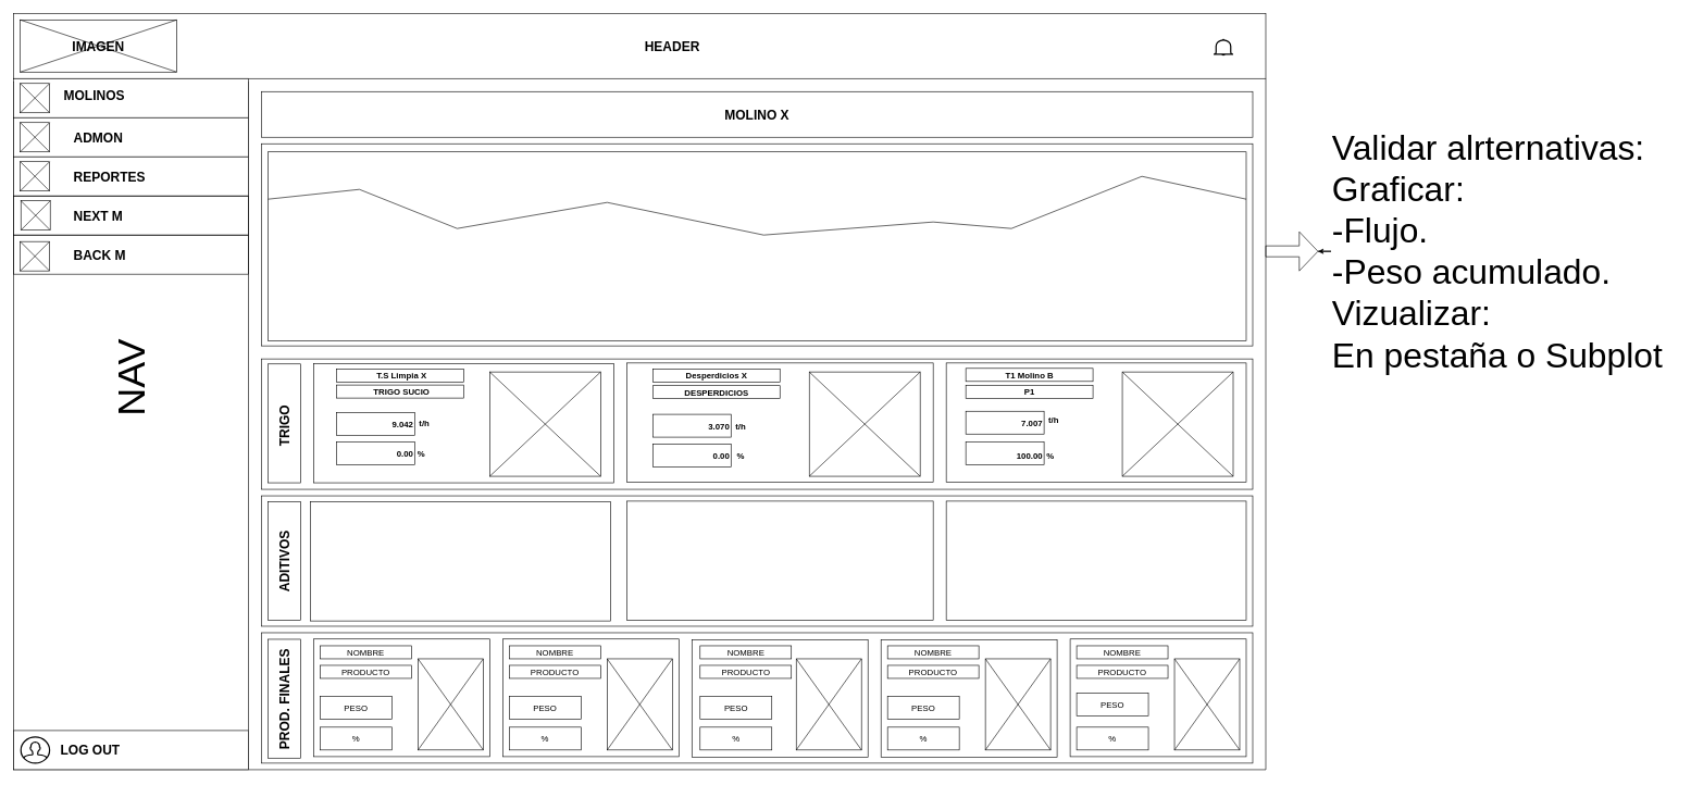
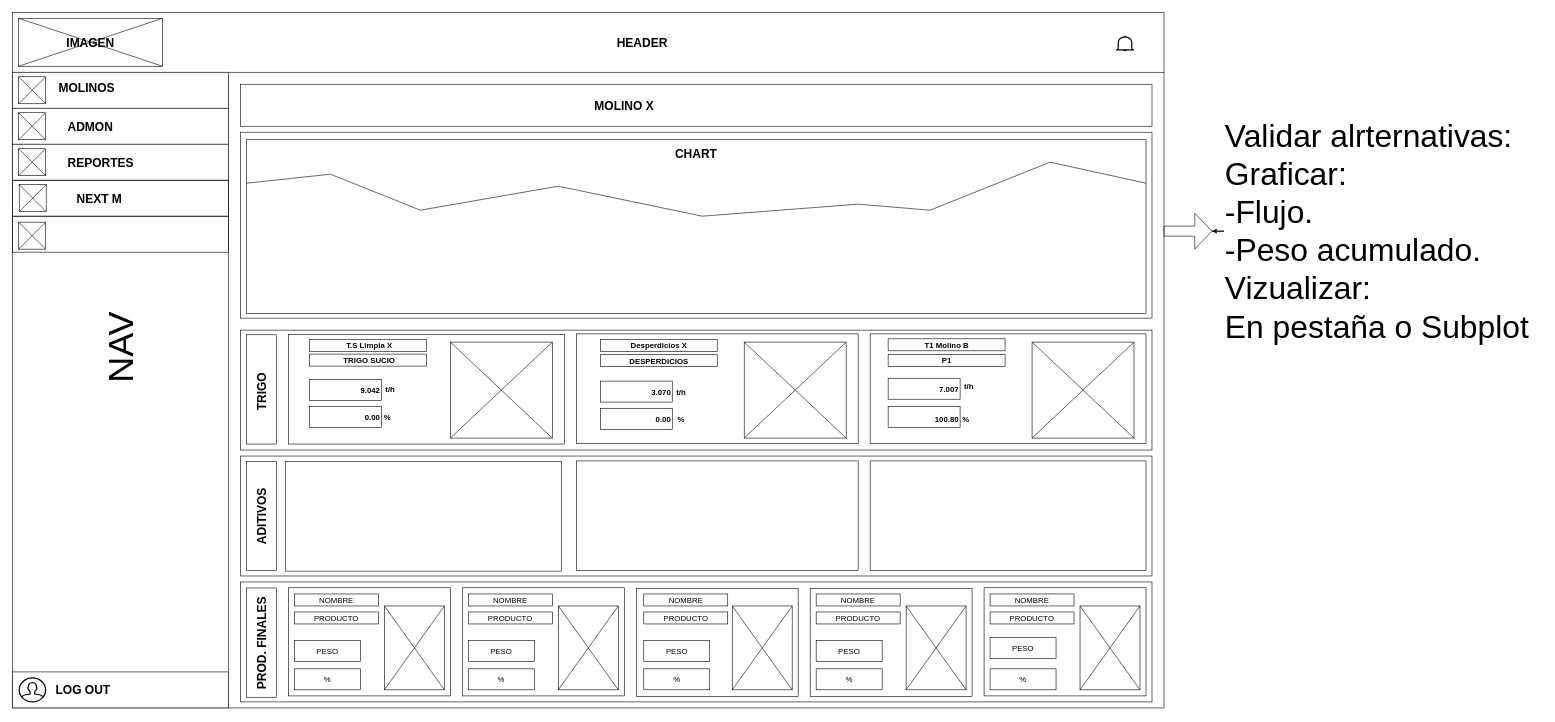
- <mxCell id="7" value="&lt;div style=&quot;text-align: justify;&quot;&gt;&lt;span style=&quot;font-size: 20px;&quot;&gt;&lt;b&gt;HEADER&lt;/b&gt;&lt;/span&gt;&lt;/div&gt;" style="text;html=1;strokeColor=none;fillColor=none;align=center;verticalAlign=middle;whiteSpace=wrap;rounded=0;" parent="1" vertex="1"><mxGeometry x="900" y="55" width="260" height="30" as="geometry" /></mxCell>
+ <mxCell id="7" value="&lt;div style=&quot;text-align: justify;&quot;&gt;&lt;span style=&quot;font-size: 20px;&quot;&gt;&lt;b&gt;HEADER&lt;/b&gt;&lt;/span&gt;&lt;/div&gt;" style="text;html=1;strokeColor=none;fillColor=none;align=center;verticalAlign=middle;whiteSpace=wrap;rounded=0;" parent="1" vertex="1"><mxGeometry x="940" y="55" width="260" height="30" as="geometry" /></mxCell>
- <mxCell id="6" value="&lt;div style=&quot;text-align: justify;&quot;&gt;&lt;span style=&quot;font-size: 20px;&quot;&gt;&lt;b&gt;MOLINO X&lt;/b&gt;&lt;/span&gt;&lt;/div&gt;" style="text;html=1;strokeColor=none;fillColor=none;align=center;verticalAlign=middle;whiteSpace=wrap;rounded=0;" parent="1" vertex="1"><mxGeometry x="1030" y="160" width="260" height="30" as="geometry" /></mxCell>
+ <mxCell id="6" value="&lt;div style=&quot;text-align: justify;&quot;&gt;&lt;span style=&quot;font-size: 20px;&quot;&gt;&lt;b&gt;MOLINO X&lt;/b&gt;&lt;/span&gt;&lt;/div&gt;" style="text;html=1;strokeColor=none;fillColor=none;align=center;verticalAlign=middle;whiteSpace=wrap;rounded=0;" parent="1" vertex="1"><mxGeometry x="910" y="160" width="260" height="30" as="geometry" /></mxCell>
+ <mxCell id="155" value="&lt;div style=&quot;text-align: justify;&quot;&gt;&lt;span style=&quot;font-size: 20px;&quot;&gt;&lt;b&gt;CHART&lt;/b&gt;&lt;/span&gt;&lt;/div&gt;" style="text;html=1;strokeColor=none;fillColor=none;align=center;verticalAlign=middle;whiteSpace=wrap;rounded=0;" parent="1" vertex="1"><mxGeometry x="1030" y="240" width="260" height="30" as="geometry" /></mxCell>
- <mxCell id="150" value="&lt;div style=&quot;&quot;&gt;&lt;span style=&quot;font-size: 20px;&quot;&gt;&lt;b&gt;NEXT M&lt;/b&gt;&lt;/span&gt;&lt;/div&gt;" style="text;html=1;strokeColor=none;fillColor=none;align=left;verticalAlign=middle;whiteSpace=wrap;rounded=0;" parent="1" vertex="1"><mxGeometry x="110" y="315" width="150" height="30" as="geometry" /></mxCell>
+ <mxCell id="150" value="&lt;div style=&quot;&quot;&gt;&lt;span style=&quot;font-size: 20px;&quot;&gt;&lt;b&gt;NEXT M&lt;/b&gt;&lt;/span&gt;&lt;/div&gt;" style="text;html=1;strokeColor=none;fillColor=none;align=left;verticalAlign=middle;whiteSpace=wrap;rounded=0;" parent="1" vertex="1"><mxGeometry x="125" y="315" width="150" height="30" as="geometry" /></mxCell>
- <mxCell id="151" value="&lt;div style=&quot;&quot;&gt;&lt;span style=&quot;font-size: 20px;&quot;&gt;&lt;b&gt;BACK M&lt;/b&gt;&lt;/span&gt;&lt;/div&gt;" style="text;html=1;strokeColor=none;fillColor=none;align=left;verticalAlign=middle;whiteSpace=wrap;rounded=0;" parent="1" vertex="1"><mxGeometry x="110" y="375" width="150" height="30" as="geometry" /></mxCell>
- <mxCell id="86" value="&lt;div style=&quot;font-size: 13px;&quot;&gt;&lt;span style=&quot;font-size: 13px;&quot;&gt;&lt;b style=&quot;font-size: 13px;&quot;&gt;100.00&lt;/b&gt;&lt;/span&gt;&lt;/div&gt;" style="text;html=1;strokeColor=none;fillColor=none;align=right;verticalAlign=middle;whiteSpace=wrap;rounded=0;fontSize=13;labelPosition=center;verticalLabelPosition=middle;" parent="1" vertex="1"><mxGeometry x="1480" y="687.5" width="120" height="21" as="geometry" /></mxCell>
+ <mxCell id="86" value="&lt;div style=&quot;font-size: 13px;&quot;&gt;&lt;span style=&quot;font-size: 13px;&quot;&gt;&lt;b style=&quot;font-size: 13px;&quot;&gt;100.80&lt;/b&gt;&lt;/span&gt;&lt;/div&gt;" style="text;html=1;strokeColor=none;fillColor=none;align=right;verticalAlign=middle;whiteSpace=wrap;rounded=0;fontSize=13;labelPosition=center;verticalLabelPosition=middle;" parent="1" vertex="1"><mxGeometry x="1480" y="687.5" width="120" height="21" as="geometry" /></mxCell>
